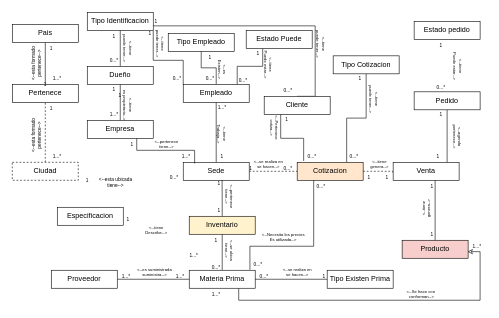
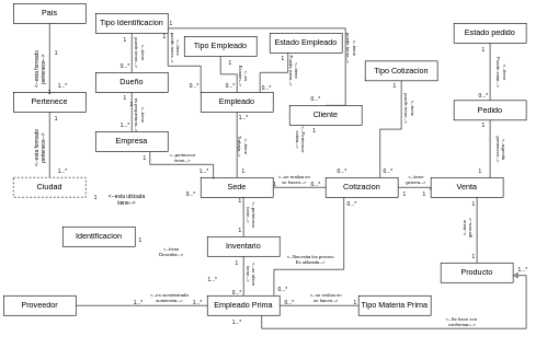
- <mxCell id="3" value="&lt;font style=&quot;vertical-align: inherit&quot;&gt;&lt;font style=&quot;vertical-align: inherit&quot;&gt;Pais&lt;br&gt;&lt;/font&gt;&lt;/font&gt;" style="rounded=0;whiteSpace=wrap;html=1;" parent="1" vertex="1"><mxGeometry x="20" y="40" width="110" height="30" as="geometry" /></mxCell>
+ <mxCell id="3" value="&lt;font style=&quot;vertical-align: inherit&quot;&gt;&lt;font style=&quot;vertical-align: inherit&quot;&gt;Pais&lt;br&gt;&lt;/font&gt;&lt;/font&gt;" style="rounded=0;whiteSpace=wrap;html=1;" parent="1" vertex="1"><mxGeometry x="20" y="5" width="110" height="30" as="geometry" /></mxCell>
- <mxCell id="118" value="&lt;font style=&quot;vertical-align: inherit&quot;&gt;&lt;font style=&quot;vertical-align: inherit&quot;&gt;&lt;font style=&quot;vertical-align: inherit&quot;&gt;&lt;font style=&quot;vertical-align: inherit&quot;&gt;Estado Puede&lt;/font&gt;&lt;/font&gt;&lt;br&gt;&lt;/font&gt;&lt;/font&gt;" style="rounded=0;whiteSpace=wrap;html=1;" parent="1" vertex="1"><mxGeometry x="410" y="50" width="110" height="30" as="geometry" /></mxCell>
+ <mxCell id="118" value="&lt;font style=&quot;vertical-align: inherit&quot;&gt;&lt;font style=&quot;vertical-align: inherit&quot;&gt;&lt;font style=&quot;vertical-align: inherit&quot;&gt;&lt;font style=&quot;vertical-align: inherit&quot;&gt;Estado Empleado&lt;/font&gt;&lt;/font&gt;&lt;br&gt;&lt;/font&gt;&lt;/font&gt;" style="rounded=0;whiteSpace=wrap;html=1;" parent="1" vertex="1"><mxGeometry x="410" y="50" width="110" height="30" as="geometry" /></mxCell>
+ <mxCell id="20" value="" style="edgeStyle=orthogonalEdgeStyle;rounded=0;orthogonalLoop=1;jettySize=auto;html=1;endArrow=none;endFill=0;" parent="1" source="21" target="69" edge="1"><mxGeometry relative="1" as="geometry" /></mxCell>
- <mxCell id="5" value="" style="edgeStyle=orthogonalEdgeStyle;rounded=0;orthogonalLoop=1;jettySize=auto;html=1;fontSize=7;endArrow=none;endFill=0;dashed=1;" parent="1" source="6" target="4" edge="1"><mxGeometry relative="1" as="geometry" /></mxCell>
+ <mxCell id="5" value="" style="edgeStyle=orthogonalEdgeStyle;rounded=0;orthogonalLoop=1;jettySize=auto;html=1;fontSize=7;endArrow=none;endFill=0;" parent="1" source="6" target="4" edge="1"><mxGeometry relative="1" as="geometry" /></mxCell>
- <mxCell id="36" style="edgeStyle=orthogonalEdgeStyle;rounded=0;orthogonalLoop=1;jettySize=auto;html=1;exitX=0.25;exitY=1;exitDx=0;exitDy=0;entryX=0.098;entryY=-0.076;entryDx=0;entryDy=0;entryPerimeter=0;endArrow=none;endFill=0;" parent="1" source="37" target="34" edge="1"><mxGeometry relative="1" as="geometry" /></mxCell>
- <mxCell id="11" value="" style="edgeStyle=orthogonalEdgeStyle;rounded=0;orthogonalLoop=1;jettySize=auto;html=1;endArrow=none;endFill=0;dashed=1;" parent="1" source="12" target="34" edge="1"><mxGeometry relative="1" as="geometry" /></mxCell>
+ <mxCell id="11" value="" style="edgeStyle=orthogonalEdgeStyle;rounded=0;orthogonalLoop=1;jettySize=auto;html=1;endArrow=none;endFill=0;" parent="1" source="12" target="34" edge="1"><mxGeometry relative="1" as="geometry" /></mxCell>
- <mxCell id="34" value="&lt;font style=&quot;vertical-align: inherit&quot;&gt;&lt;font style=&quot;vertical-align: inherit&quot;&gt;Cotizacion&lt;br&gt;&lt;/font&gt;&lt;/font&gt;" style="rounded=0;whiteSpace=wrap;html=1;fillColor=#ffe6cc;" parent="1" vertex="1"><mxGeometry x="495" y="270" width="110" height="30" as="geometry" /></mxCell>
+ <mxCell id="34" value="&lt;font style=&quot;vertical-align: inherit&quot;&gt;&lt;font style=&quot;vertical-align: inherit&quot;&gt;Cotizacion&lt;br&gt;&lt;/font&gt;&lt;/font&gt;" style="rounded=0;whiteSpace=wrap;html=1;" parent="1" vertex="1"><mxGeometry x="495" y="270" width="110" height="30" as="geometry" /></mxCell>
- <mxCell id="31" style="edgeStyle=orthogonalEdgeStyle;rounded=0;orthogonalLoop=1;jettySize=auto;html=1;exitX=1;exitY=0.5;exitDx=0;exitDy=0;entryX=-0.008;entryY=0.626;entryDx=0;entryDy=0;entryPerimeter=0;endArrow=none;endFill=0;dashed=1;" parent="1" source="34" target="105" edge="1"><mxGeometry relative="1" as="geometry"><Array as="points"><mxPoint x="654" y="285" /></Array></mxGeometry></mxCell>
+ <mxCell id="31" style="edgeStyle=orthogonalEdgeStyle;rounded=0;orthogonalLoop=1;jettySize=auto;html=1;exitX=1;exitY=0.5;exitDx=0;exitDy=0;entryX=-0.008;entryY=0.626;entryDx=0;entryDy=0;entryPerimeter=0;endArrow=none;endFill=0;" parent="1" source="34" target="105" edge="1"><mxGeometry relative="1" as="geometry"><Array as="points"><mxPoint x="654" y="285" /></Array></mxGeometry></mxCell>
- <mxCell id="113" value="&lt;font style=&quot;vertical-align: inherit&quot;&gt;&lt;font style=&quot;vertical-align: inherit&quot;&gt;&lt;font style=&quot;vertical-align: inherit&quot;&gt;&lt;font style=&quot;vertical-align: inherit&quot;&gt;&lt;font style=&quot;vertical-align: inherit&quot;&gt;&lt;font style=&quot;vertical-align: inherit&quot;&gt;Especificacion&lt;/font&gt;&lt;/font&gt;&lt;/font&gt;&lt;/font&gt;&lt;br&gt;&lt;/font&gt;&lt;/font&gt;" style="rounded=0;whiteSpace=wrap;html=1;" parent="1" vertex="1"><mxGeometry x="95" y="345" width="110" height="30" as="geometry" /></mxCell>
+ <mxCell id="113" value="&lt;font style=&quot;vertical-align: inherit&quot;&gt;&lt;font style=&quot;vertical-align: inherit&quot;&gt;&lt;font style=&quot;vertical-align: inherit&quot;&gt;&lt;font style=&quot;vertical-align: inherit&quot;&gt;&lt;font style=&quot;vertical-align: inherit&quot;&gt;&lt;font style=&quot;vertical-align: inherit&quot;&gt;Identificacion&lt;/font&gt;&lt;/font&gt;&lt;/font&gt;&lt;/font&gt;&lt;br&gt;&lt;/font&gt;&lt;/font&gt;" style="rounded=0;whiteSpace=wrap;html=1;" parent="1" vertex="1"><mxGeometry x="95" y="345" width="110" height="30" as="geometry" /></mxCell>
- <mxCell id="28" value="&lt;font style=&quot;vertical-align: inherit&quot;&gt;&lt;font style=&quot;vertical-align: inherit&quot;&gt;&lt;font style=&quot;vertical-align: inherit&quot;&gt;&lt;font style=&quot;vertical-align: inherit&quot;&gt;Inventario&lt;/font&gt;&lt;/font&gt;&lt;br&gt;&lt;/font&gt;&lt;/font&gt;" style="rounded=0;whiteSpace=wrap;html=1;fillColor=#fff2cc;" parent="1" vertex="1"><mxGeometry x="315" y="360" width="110" height="30" as="geometry" /></mxCell>
+ <mxCell id="28" value="&lt;font style=&quot;vertical-align: inherit&quot;&gt;&lt;font style=&quot;vertical-align: inherit&quot;&gt;&lt;font style=&quot;vertical-align: inherit&quot;&gt;&lt;font style=&quot;vertical-align: inherit&quot;&gt;Inventario&lt;/font&gt;&lt;/font&gt;&lt;br&gt;&lt;/font&gt;&lt;/font&gt;" style="rounded=0;whiteSpace=wrap;html=1;" parent="1" vertex="1"><mxGeometry x="315" y="360" width="110" height="30" as="geometry" /></mxCell>
- <mxCell id="22" value="&lt;font style=&quot;vertical-align: inherit&quot;&gt;&lt;font style=&quot;vertical-align: inherit&quot;&gt;Producto&lt;br&gt;&lt;/font&gt;&lt;/font&gt;" style="rounded=0;whiteSpace=wrap;html=1;fillColor=#f8cecc;" parent="1" vertex="1"><mxGeometry x="670" y="400" width="110" height="30" as="geometry" /></mxCell>
+ <mxCell id="22" value="&lt;font style=&quot;vertical-align: inherit&quot;&gt;&lt;font style=&quot;vertical-align: inherit&quot;&gt;Producto&lt;br&gt;&lt;/font&gt;&lt;/font&gt;" style="rounded=0;whiteSpace=wrap;html=1;" parent="1" vertex="1"><mxGeometry x="670" y="400" width="110" height="30" as="geometry" /></mxCell>
- <mxCell id="39" value="&lt;font style=&quot;vertical-align: inherit&quot;&gt;&lt;font style=&quot;vertical-align: inherit&quot;&gt;Proveedor&lt;br&gt;&lt;/font&gt;&lt;/font&gt;" style="rounded=0;whiteSpace=wrap;html=1;" parent="1" vertex="1"><mxGeometry x="85" y="450" width="110" height="30" as="geometry" /></mxCell>
+ <mxCell id="39" value="&lt;font style=&quot;vertical-align: inherit&quot;&gt;&lt;font style=&quot;vertical-align: inherit&quot;&gt;Proveedor&lt;br&gt;&lt;/font&gt;&lt;/font&gt;" style="rounded=0;whiteSpace=wrap;html=1;" parent="1" vertex="1"><mxGeometry x="5" y="450" width="110" height="30" as="geometry" /></mxCell>
- <mxCell id="9" value="&lt;font style=&quot;vertical-align: inherit&quot;&gt;&lt;font style=&quot;vertical-align: inherit&quot;&gt;&lt;font style=&quot;vertical-align: inherit&quot;&gt;&lt;font style=&quot;vertical-align: inherit&quot;&gt;Materia Prima&lt;/font&gt;&lt;/font&gt;&lt;br&gt;&lt;/font&gt;&lt;/font&gt;" style="rounded=0;whiteSpace=wrap;html=1;" parent="1" vertex="1"><mxGeometry x="315" y="450" width="110" height="30" as="geometry" /></mxCell>
+ <mxCell id="9" value="&lt;font style=&quot;vertical-align: inherit&quot;&gt;&lt;font style=&quot;vertical-align: inherit&quot;&gt;&lt;font style=&quot;vertical-align: inherit&quot;&gt;&lt;font style=&quot;vertical-align: inherit&quot;&gt;Empleado Prima&lt;/font&gt;&lt;/font&gt;&lt;br&gt;&lt;/font&gt;&lt;/font&gt;" style="rounded=0;whiteSpace=wrap;html=1;" parent="1" vertex="1"><mxGeometry x="315" y="450" width="110" height="30" as="geometry" /></mxCell>
- <mxCell id="30" value="&lt;font style=&quot;vertical-align: inherit&quot;&gt;&lt;font style=&quot;vertical-align: inherit&quot;&gt;&lt;font style=&quot;vertical-align: inherit&quot;&gt;&lt;font style=&quot;vertical-align: inherit&quot;&gt;Tipo Existen Prima&lt;/font&gt;&lt;/font&gt;&lt;br&gt;&lt;/font&gt;&lt;/font&gt;" style="rounded=0;whiteSpace=wrap;html=1;" parent="1" vertex="1"><mxGeometry x="545" y="450" width="110" height="30" as="geometry" /></mxCell>
+ <mxCell id="30" value="&lt;font style=&quot;vertical-align: inherit&quot;&gt;&lt;font style=&quot;vertical-align: inherit&quot;&gt;&lt;font style=&quot;vertical-align: inherit&quot;&gt;&lt;font style=&quot;vertical-align: inherit&quot;&gt;Tipo Materia Prima&lt;/font&gt;&lt;/font&gt;&lt;br&gt;&lt;/font&gt;&lt;/font&gt;" style="rounded=0;whiteSpace=wrap;html=1;" parent="1" vertex="1"><mxGeometry x="545" y="450" width="110" height="30" as="geometry" /></mxCell>
